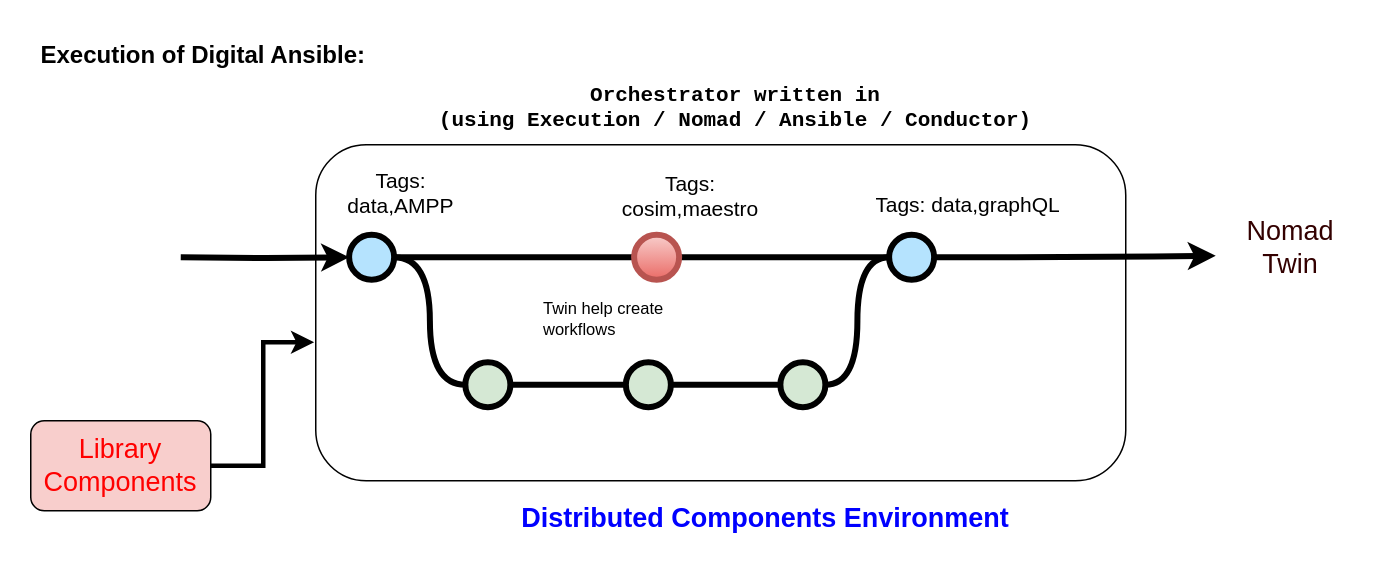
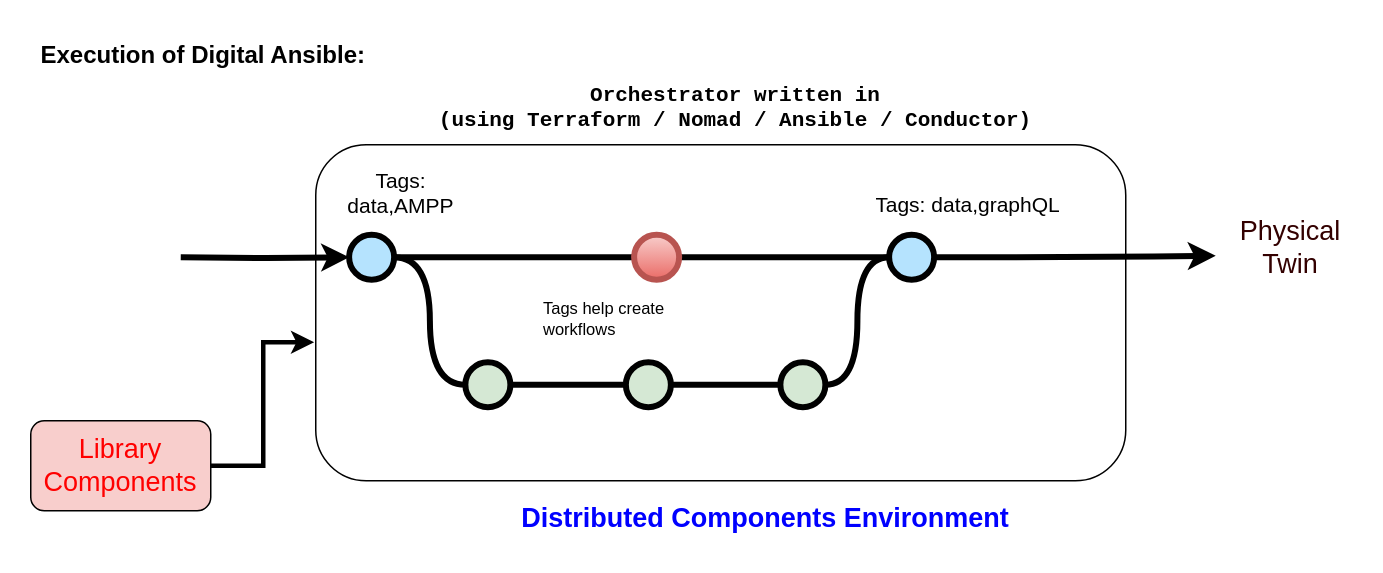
- <mxCell id="9" value="Orchestrator written in&lt;br&gt;(using Execution / Nomad / Ansible / Conductor)" style="text;html=1;strokeColor=none;fillColor=none;align=center;verticalAlign=middle;whiteSpace=wrap;overflow=hidden;fontSize=14;fontStyle=1;fontFamily=Courier New;" parent="1" vertex="1"><mxGeometry x="290" y="50" width="400" height="42" as="geometry" /></mxCell>
+ <mxCell id="9" value="Orchestrator written in&lt;br&gt;(using Terraform / Nomad / Ansible / Conductor)" style="text;html=1;strokeColor=none;fillColor=none;align=center;verticalAlign=middle;whiteSpace=wrap;overflow=hidden;fontSize=14;fontStyle=1;fontFamily=Courier New;" parent="1" vertex="1"><mxGeometry x="290" y="50" width="400" height="42" as="geometry" /></mxCell>
- <mxCell id="22" value="Tags: cosim,maestro" style="text;html=1;strokeColor=none;fillColor=none;align=center;verticalAlign=middle;whiteSpace=wrap;overflow=hidden;fontSize=14;" parent="1" vertex="1"><mxGeometry x="398.5" y="110" width="121.5" height="40" as="geometry" /></mxCell>
- <mxCell id="26" value="&lt;font color=&quot;#330000&quot; style=&quot;font-size: 18px&quot;&gt;Nomad Twin&lt;/font&gt;" style="text;html=1;strokeColor=none;fillColor=none;align=center;verticalAlign=middle;whiteSpace=wrap;rounded=0;fontSize=14;fontColor=#FF0000;" parent="1" vertex="1"><mxGeometry x="820" y="150" width="80" height="30" as="geometry" /></mxCell>
+ <mxCell id="26" value="&lt;font color=&quot;#330000&quot; style=&quot;font-size: 18px&quot;&gt;Physical Twin&lt;/font&gt;" style="text;html=1;strokeColor=none;fillColor=none;align=center;verticalAlign=middle;whiteSpace=wrap;rounded=0;fontSize=14;fontColor=#FF0000;" parent="1" vertex="1"><mxGeometry x="820" y="150" width="80" height="30" as="geometry" /></mxCell>
- <mxCell id="18" value="&lt;span style=&quot;text-align: center ; font-size: 11px&quot;&gt;Twin help create workflows&lt;/span&gt;" style="text;html=1;strokeColor=none;fillColor=none;align=left;verticalAlign=middle;whiteSpace=wrap;overflow=hidden;fontSize=11;fontStyle=0;fontColor=#000000;" parent="1" vertex="1"><mxGeometry x="360" y="193" width="120" height="38" as="geometry" /></mxCell>
+ <mxCell id="18" value="&lt;span style=&quot;text-align: center ; font-size: 11px&quot;&gt;Tags help create workflows&lt;/span&gt;" style="text;html=1;strokeColor=none;fillColor=none;align=left;verticalAlign=middle;whiteSpace=wrap;overflow=hidden;fontSize=11;fontStyle=0;fontColor=#000000;" parent="1" vertex="1"><mxGeometry x="360" y="193" width="120" height="38" as="geometry" /></mxCell>
